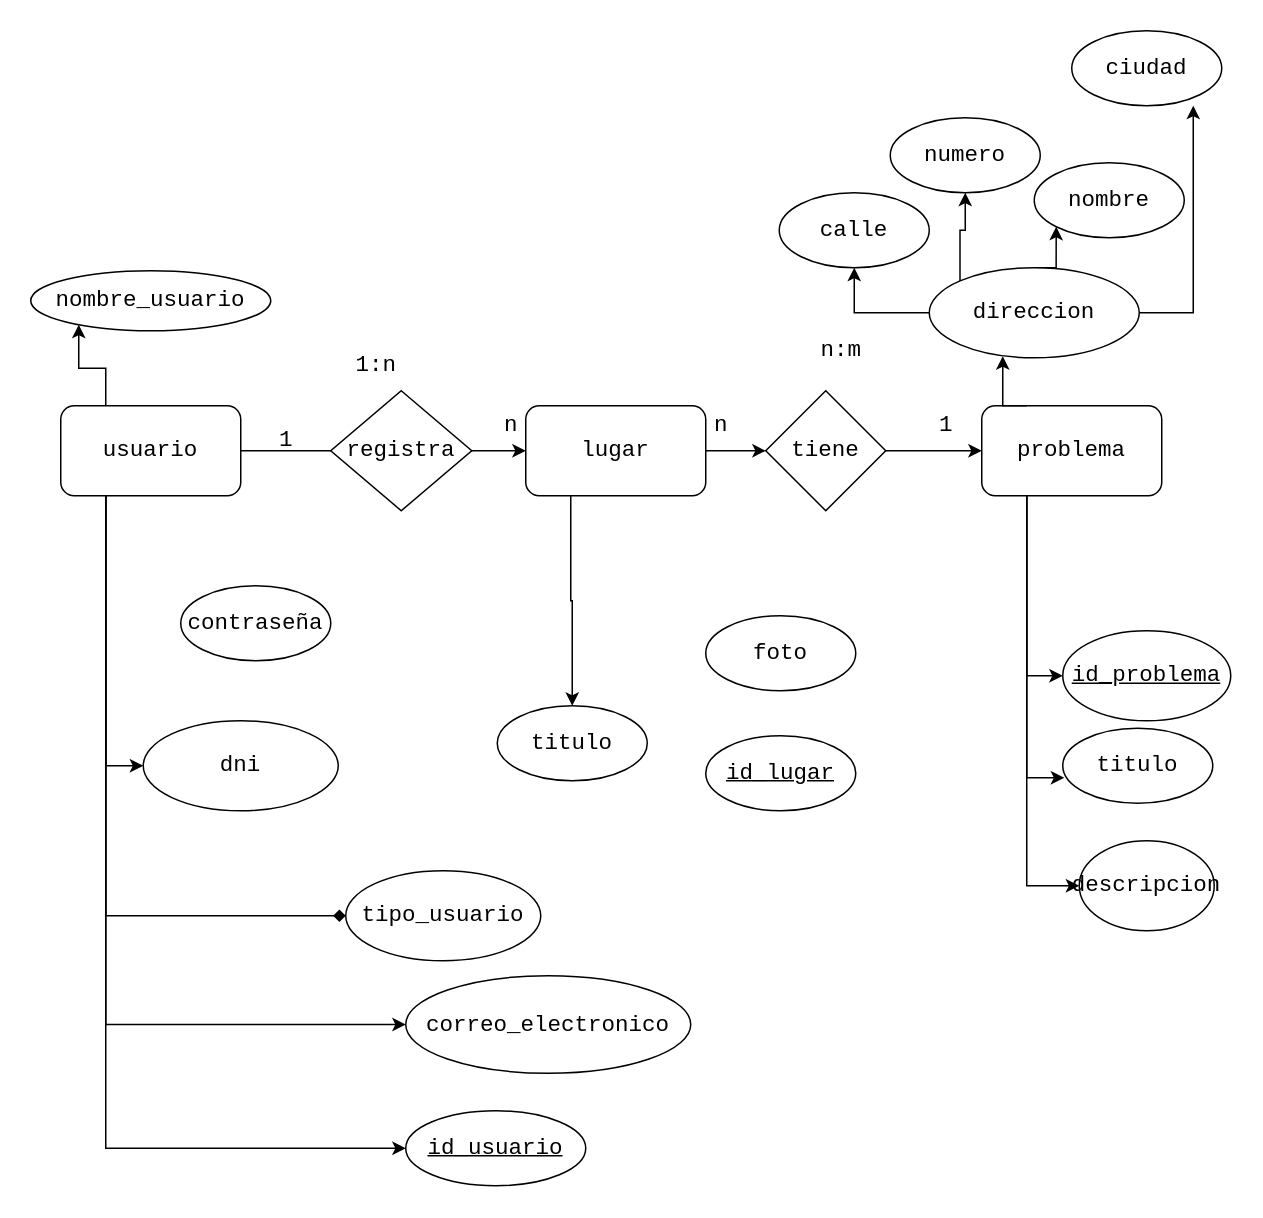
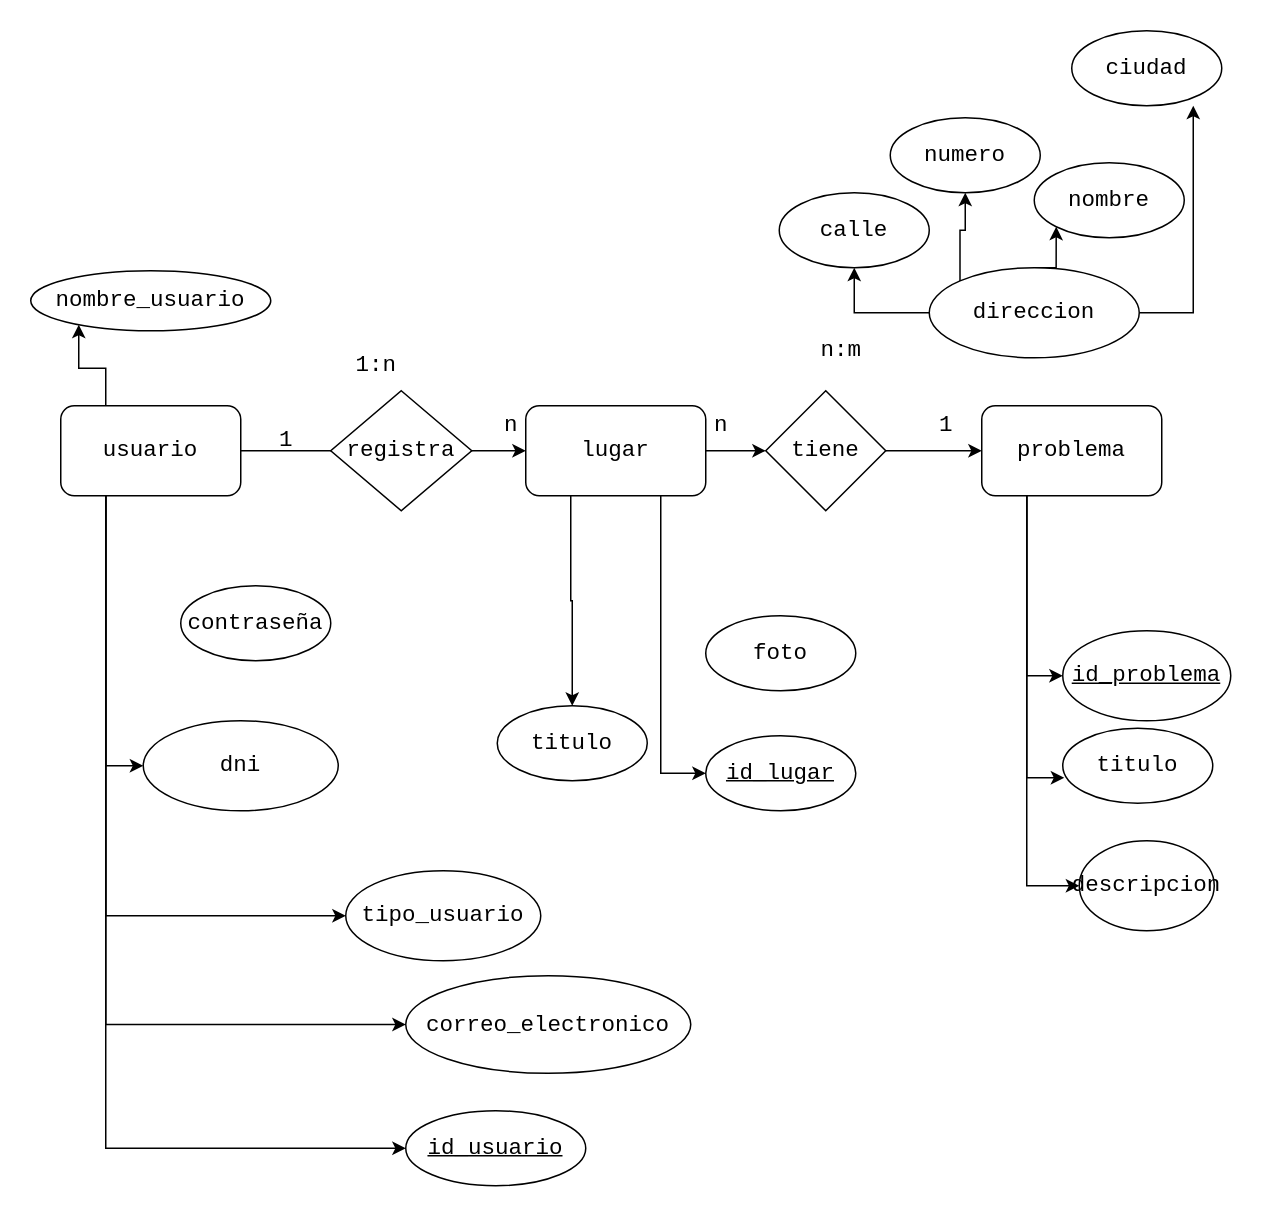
- <mxCell id="30" style="edgeStyle=orthogonalEdgeStyle;rounded=0;orthogonalLoop=1;jettySize=auto;html=1;exitX=0.25;exitY=0;exitDx=0;exitDy=0;entryX=0.35;entryY=0.983;entryDx=0;entryDy=0;entryPerimeter=0;" parent="1" source="8" target="27" edge="1"><mxGeometry relative="1" as="geometry"><mxPoint x="659" y="268" as="sourcePoint" /></mxGeometry></mxCell>
+ <mxCell id="4" style="edgeStyle=orthogonalEdgeStyle;rounded=0;orthogonalLoop=1;jettySize=auto;html=1;exitX=0.75;exitY=1;exitDx=0;exitDy=0;entryX=0;entryY=0.5;entryDx=0;entryDy=0;" parent="1" source="5" target="29" edge="1"><mxGeometry relative="1" as="geometry" /></mxCell>
- <mxCell id="11" style="edgeStyle=orthogonalEdgeStyle;rounded=0;orthogonalLoop=1;jettySize=auto;html=1;exitX=0.25;exitY=1;exitDx=0;exitDy=0;entryX=0;entryY=0.5;entryDx=0;entryDy=0;endArrow=diamond;" parent="1" source="14" target="43" edge="1"><mxGeometry relative="1" as="geometry" /></mxCell>
+ <mxCell id="11" style="edgeStyle=orthogonalEdgeStyle;rounded=0;orthogonalLoop=1;jettySize=auto;html=1;exitX=0.25;exitY=1;exitDx=0;exitDy=0;entryX=0;entryY=0.5;entryDx=0;entryDy=0;" parent="1" source="14" target="43" edge="1"><mxGeometry relative="1" as="geometry" /></mxCell>
